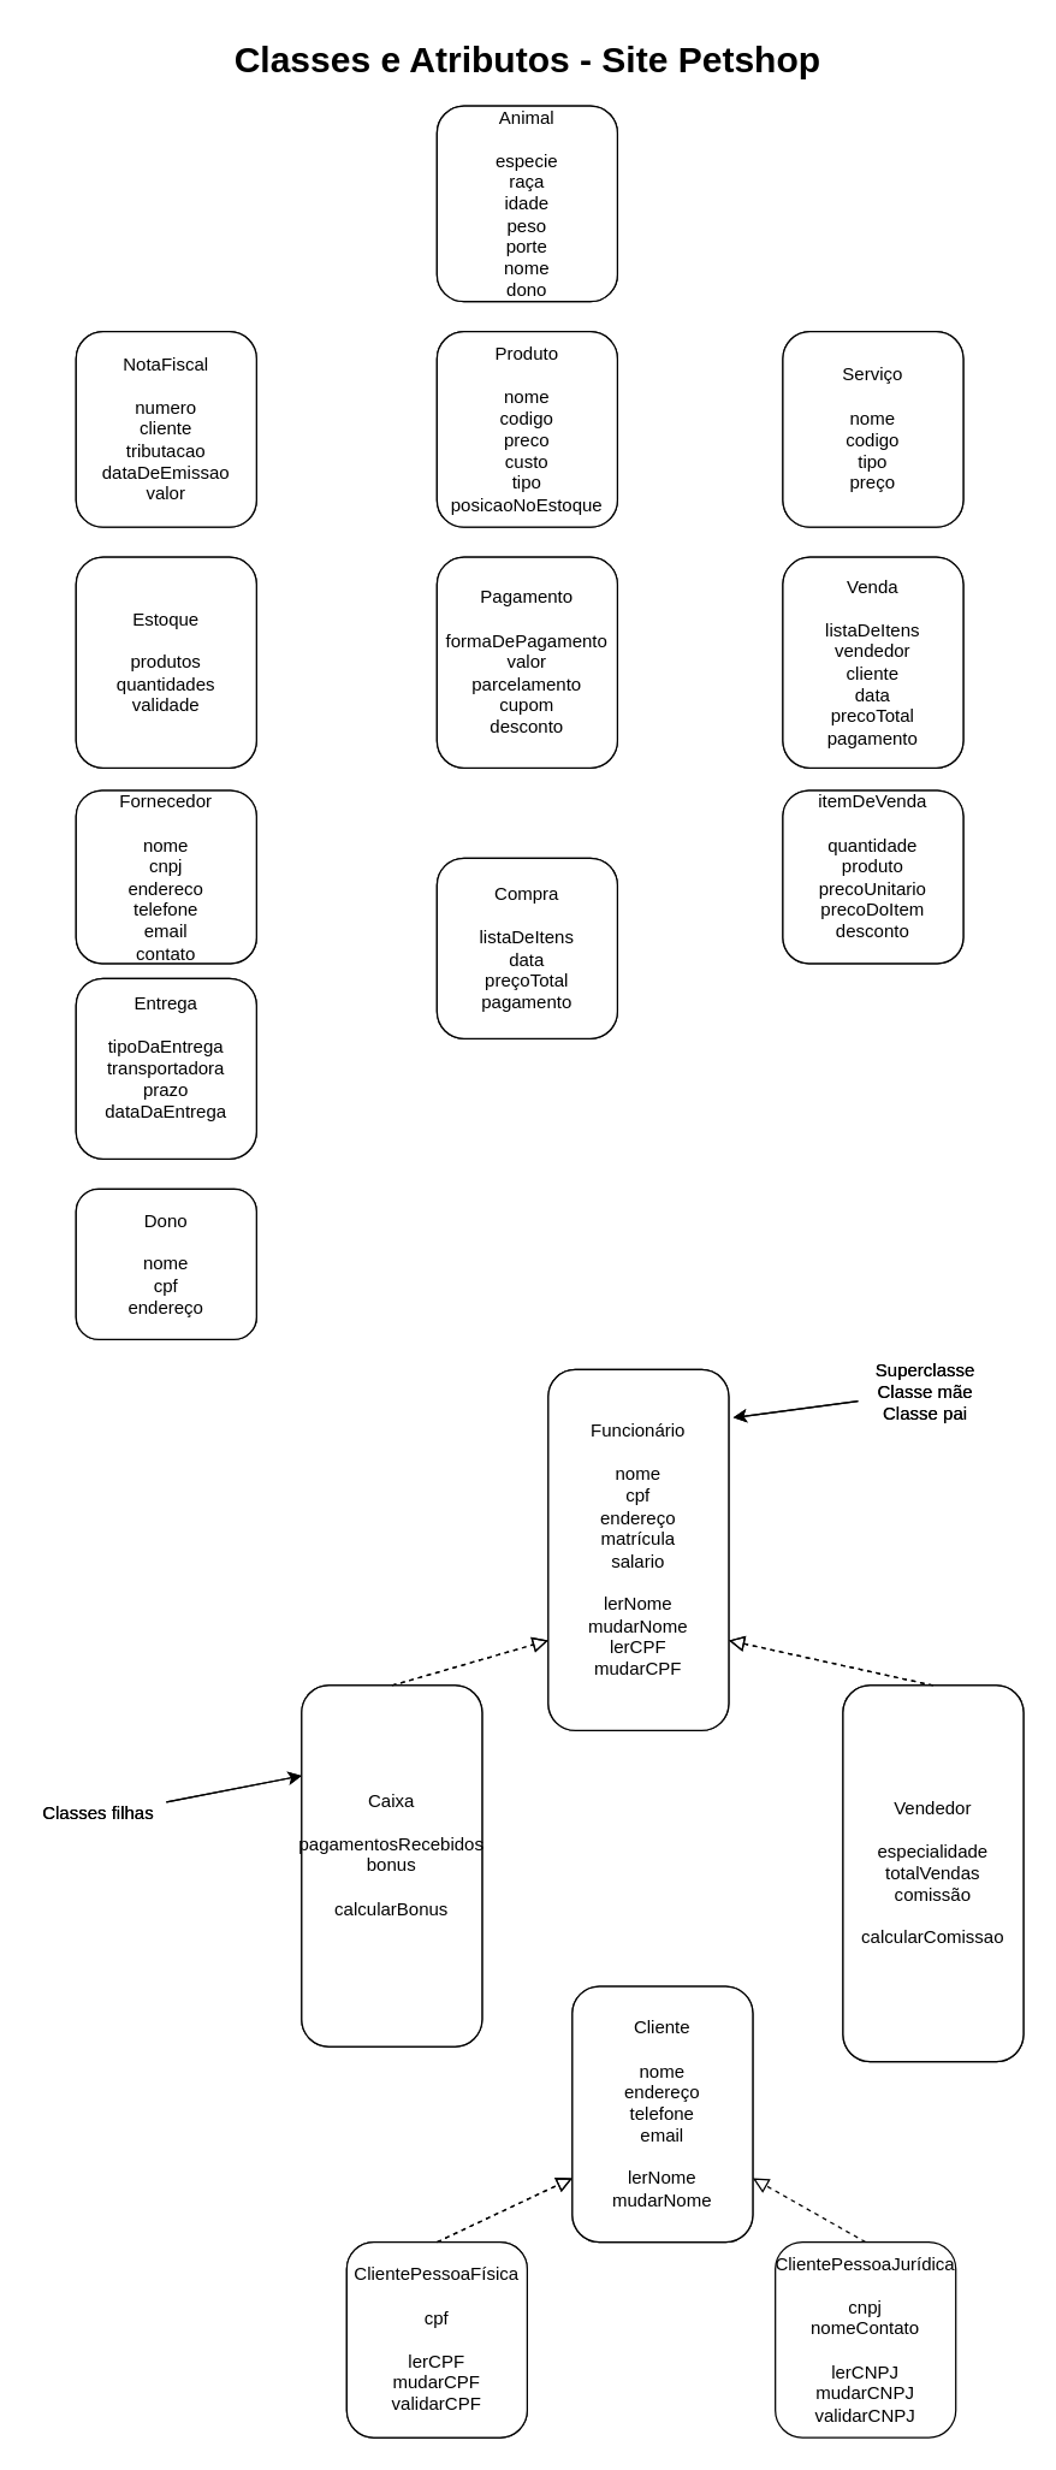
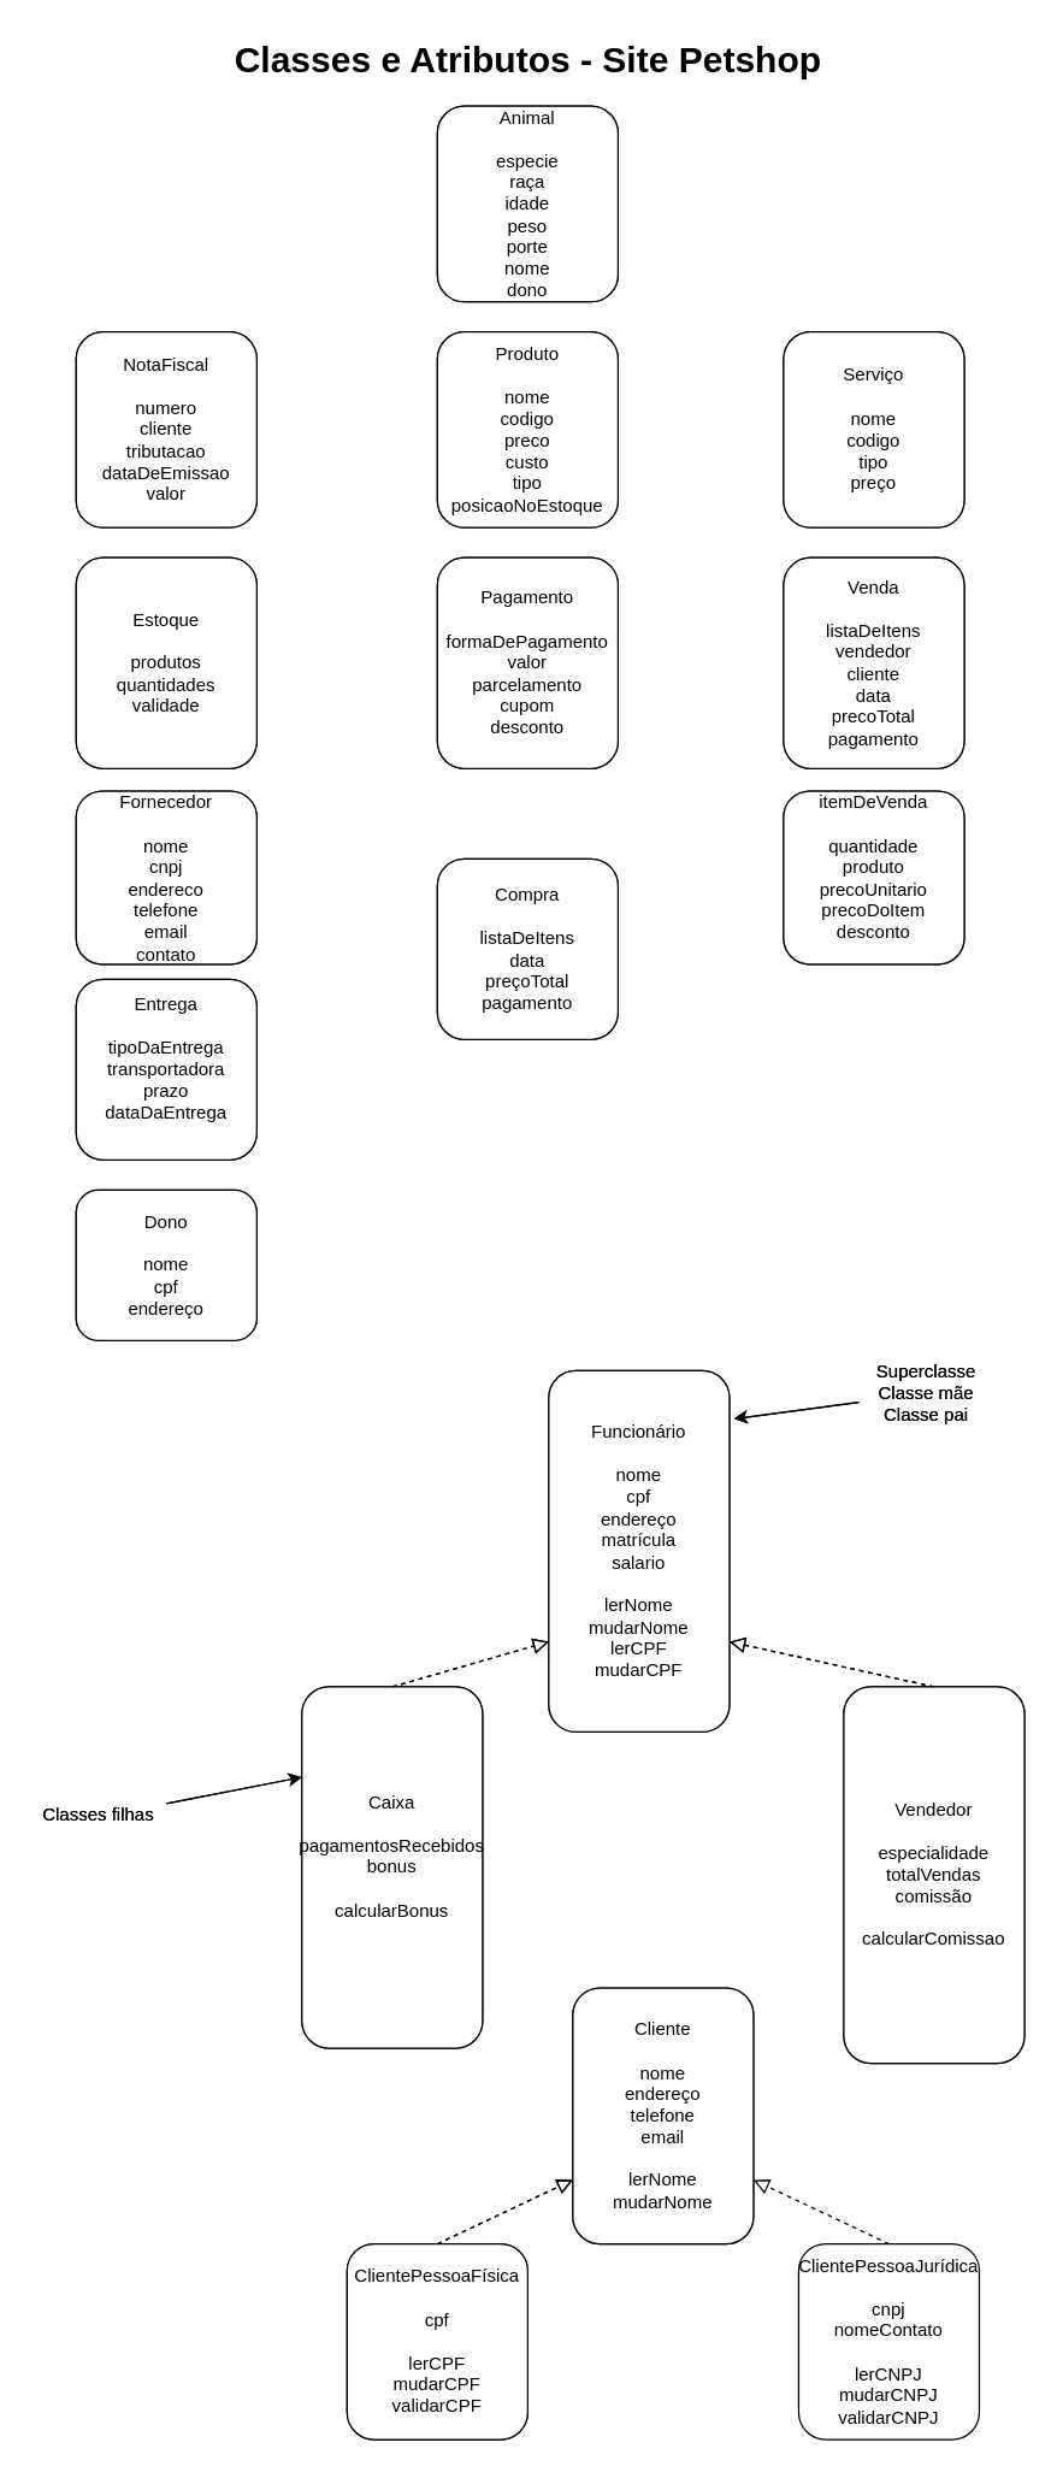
- <mxCell id="46" value="&lt;div&gt;ClientePessoaJurídica&lt;/div&gt;&lt;div&gt;&lt;br&gt;&lt;/div&gt;&lt;div&gt;cnpj&lt;/div&gt;&lt;div&gt;nomeContato&lt;/div&gt;&lt;div&gt;&lt;br&gt;&lt;/div&gt;&lt;div&gt;lerCNPJ&lt;/div&gt;&lt;div&gt;mudarCNPJ&lt;/div&gt;&lt;div&gt;validarCNPJ&lt;br&gt;&lt;/div&gt;" style="rounded=1;whiteSpace=wrap;html=1;" parent="1" vertex="1"><mxGeometry x="515" y="1490" width="120" height="130" as="geometry" /></mxCell>
+ <mxCell id="46" value="&lt;div&gt;ClientePessoaJurídica&lt;/div&gt;&lt;div&gt;&lt;br&gt;&lt;/div&gt;&lt;div&gt;cnpj&lt;/div&gt;&lt;div&gt;nomeContato&lt;/div&gt;&lt;div&gt;&lt;br&gt;&lt;/div&gt;&lt;div&gt;lerCNPJ&lt;/div&gt;&lt;div&gt;mudarCNPJ&lt;/div&gt;&lt;div&gt;validarCNPJ&lt;br&gt;&lt;/div&gt;" style="rounded=1;whiteSpace=wrap;html=1;" parent="1" vertex="1"><mxGeometry x="530" y="1490" width="120" height="130" as="geometry" /></mxCell>
